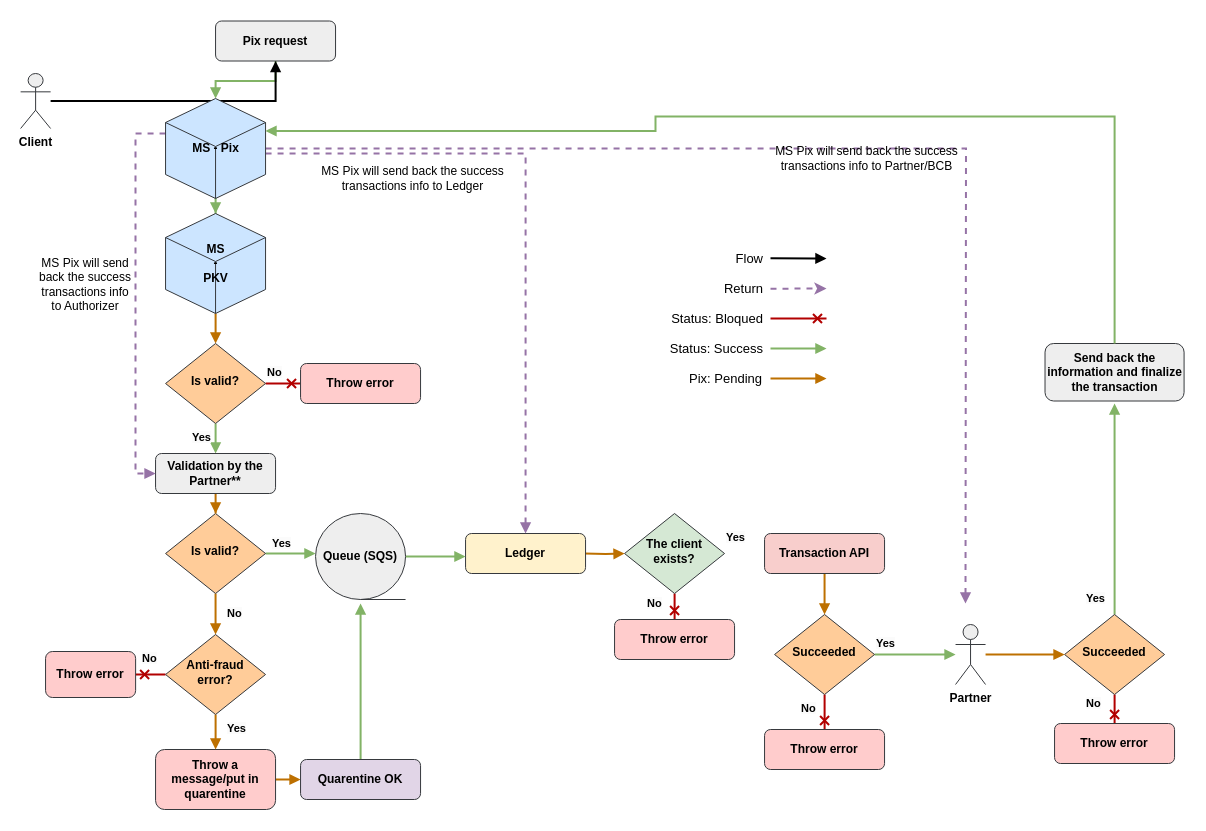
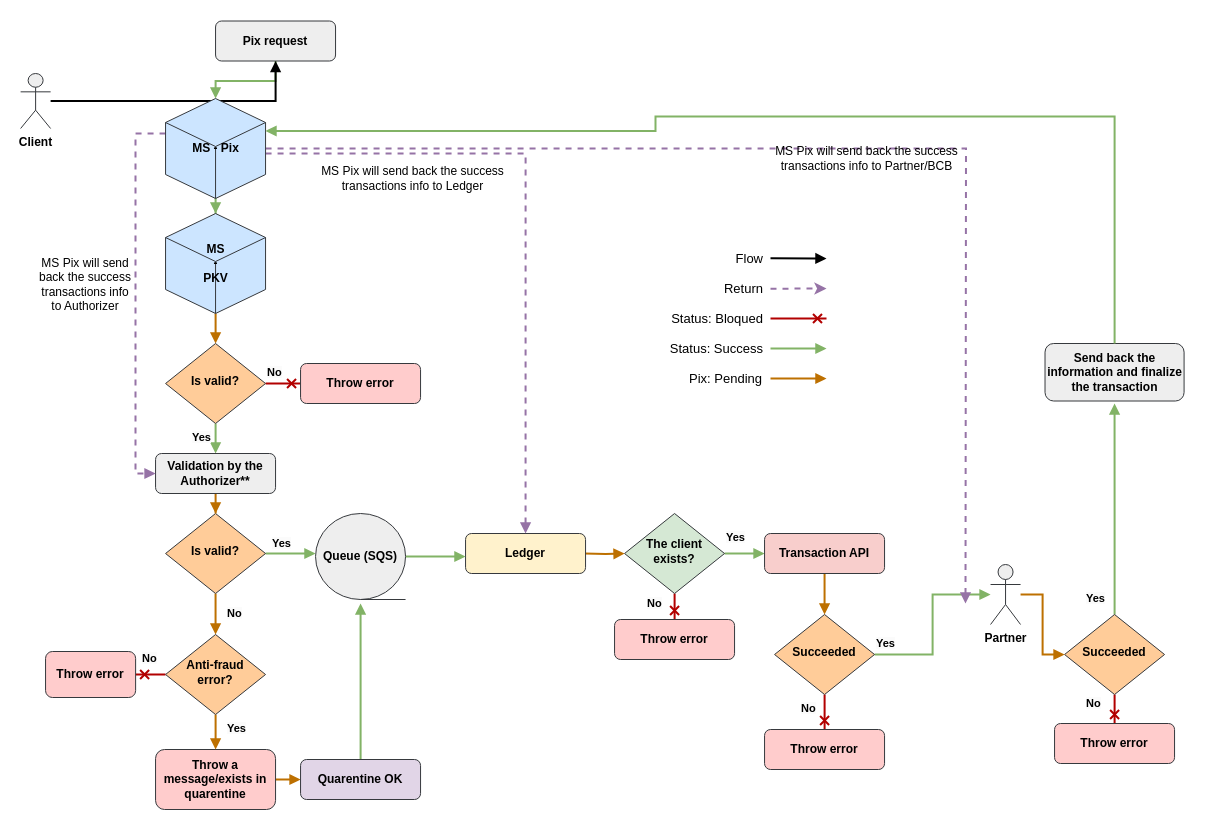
- <mxCell id="27" value="&lt;div&gt;Validation by the Partner**&lt;/div&gt;" style="rounded=1;whiteSpace=wrap;html=1;fontSize=12;glass=0;strokeWidth=1;shadow=0;fillColor=#eeeeee;strokeColor=#36393d;fontStyle=1" vertex="1" parent="1"><mxGeometry x="155.06" y="453" width="120" height="40" as="geometry" /></mxCell>
+ <mxCell id="27" value="&lt;div&gt;Validation by the Authorizer**&lt;/div&gt;" style="rounded=1;whiteSpace=wrap;html=1;fontSize=12;glass=0;strokeWidth=1;shadow=0;fillColor=#eeeeee;strokeColor=#36393d;fontStyle=1" vertex="1" parent="1"><mxGeometry x="155.06" y="453" width="120" height="40" as="geometry" /></mxCell>
+ <mxCell id="28" value="" style="edgeStyle=orthogonalEdgeStyle;rounded=0;orthogonalLoop=1;jettySize=auto;html=1;fillColor=#d5e8d4;strokeColor=#82b366;strokeWidth=2;endArrow=block;endFill=1;" edge="1" parent="1" source="30" target="32"><mxGeometry relative="1" as="geometry" /></mxCell>
- <mxCell id="53" value="Partner" style="shape=umlActor;verticalLabelPosition=bottom;verticalAlign=top;html=1;outlineConnect=0;fillColor=#eeeeee;strokeColor=#36393d;fontStyle=1" vertex="1" parent="1"><mxGeometry x="955.06" y="624" width="30" height="60" as="geometry" /></mxCell>
+ <mxCell id="53" value="Partner" style="shape=umlActor;verticalLabelPosition=bottom;verticalAlign=top;html=1;outlineConnect=0;fillColor=#eeeeee;strokeColor=#36393d;fontStyle=1" vertex="1" parent="1"><mxGeometry x="990.06" y="564" width="30" height="60" as="geometry" /></mxCell>
- <mxCell id="12" value="Throw a message/put in quarentine" style="rounded=1;whiteSpace=wrap;html=1;fontSize=12;glass=0;strokeWidth=1;shadow=0;fillColor=#ffcccc;strokeColor=#36393d;fontStyle=1" vertex="1" parent="1"><mxGeometry x="155.06" y="749" width="120" height="60" as="geometry" /></mxCell>
+ <mxCell id="12" value="Throw a message/exists in quarentine" style="rounded=1;whiteSpace=wrap;html=1;fontSize=12;glass=0;strokeWidth=1;shadow=0;fillColor=#ffcccc;strokeColor=#36393d;fontStyle=1" vertex="1" parent="1"><mxGeometry x="155.06" y="749" width="120" height="60" as="geometry" /></mxCell>
